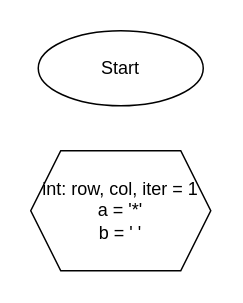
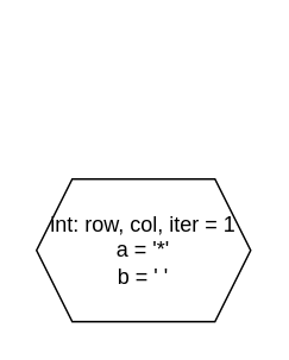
- <mxCell id="2" value="Start" style="ellipse;whiteSpace=wrap;html=1;" vertex="1" parent="1"><mxGeometry x="25" y="20" width="110" height="50" as="geometry" /></mxCell>
